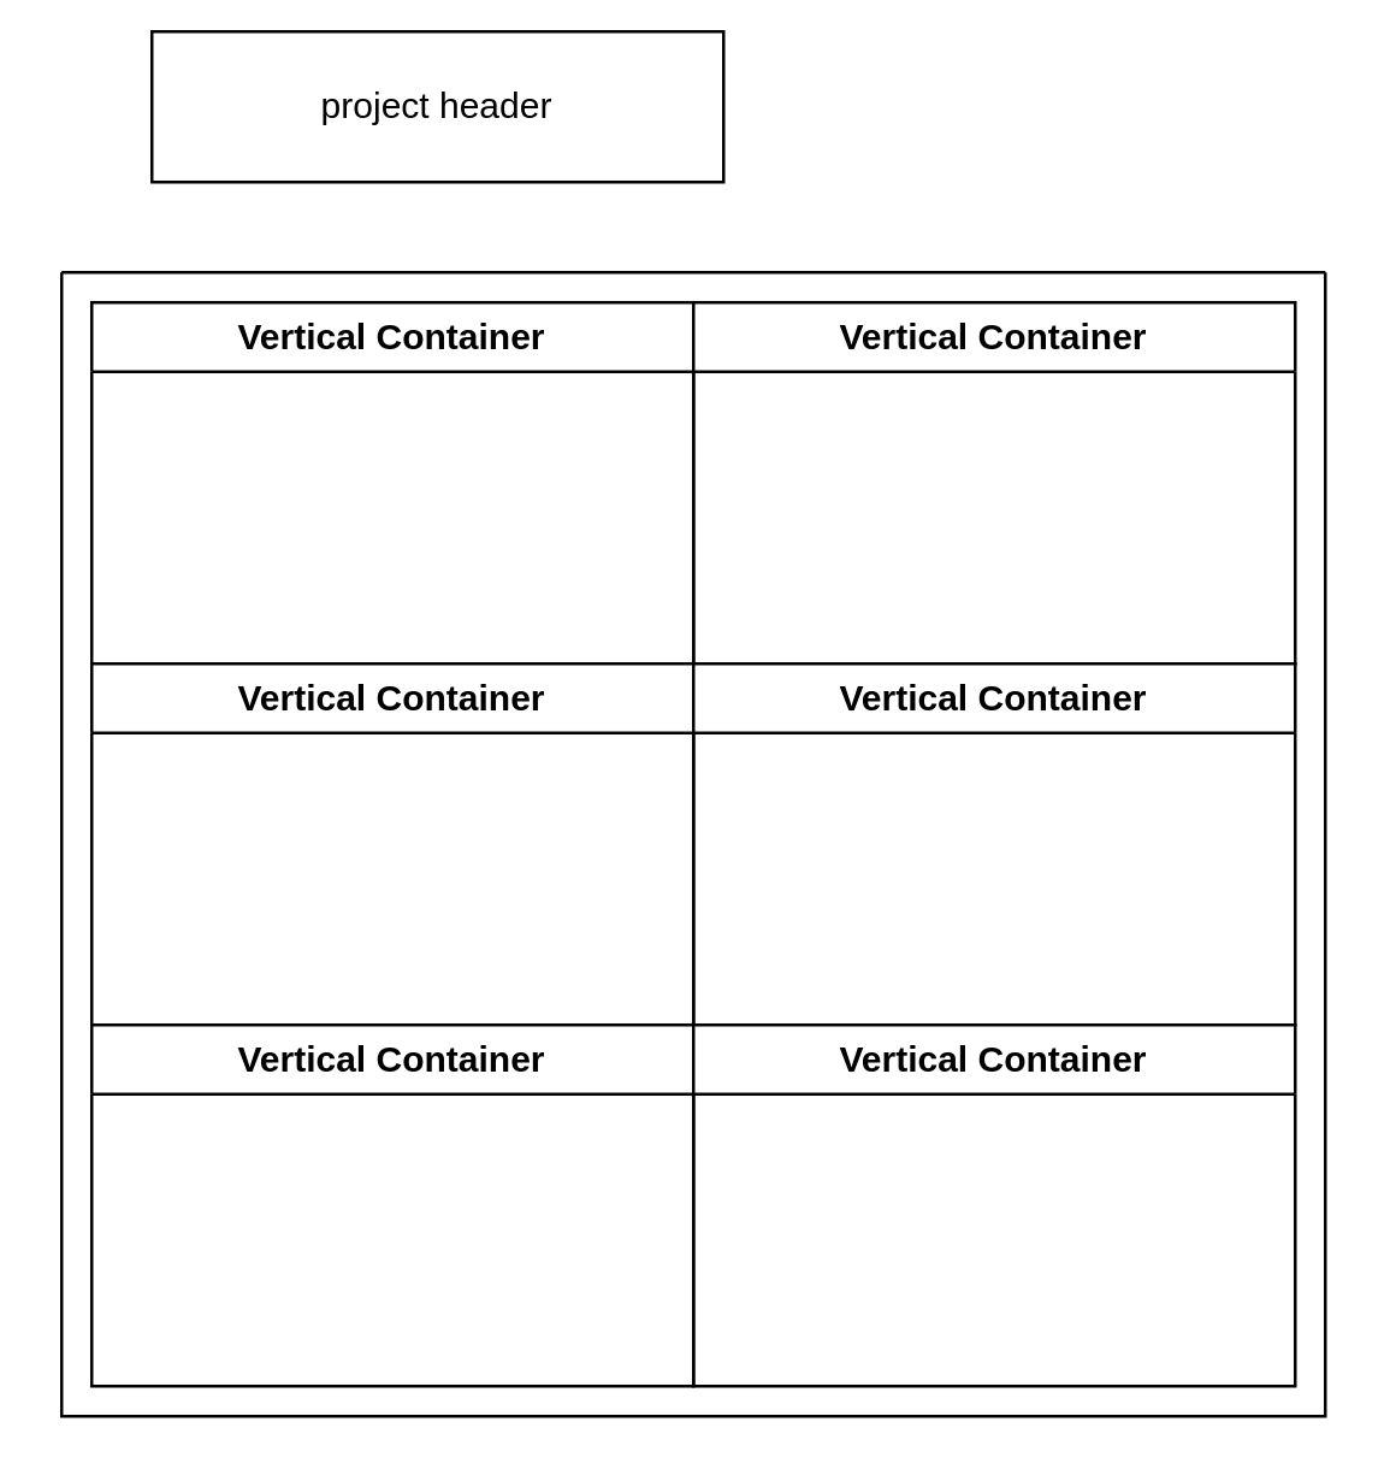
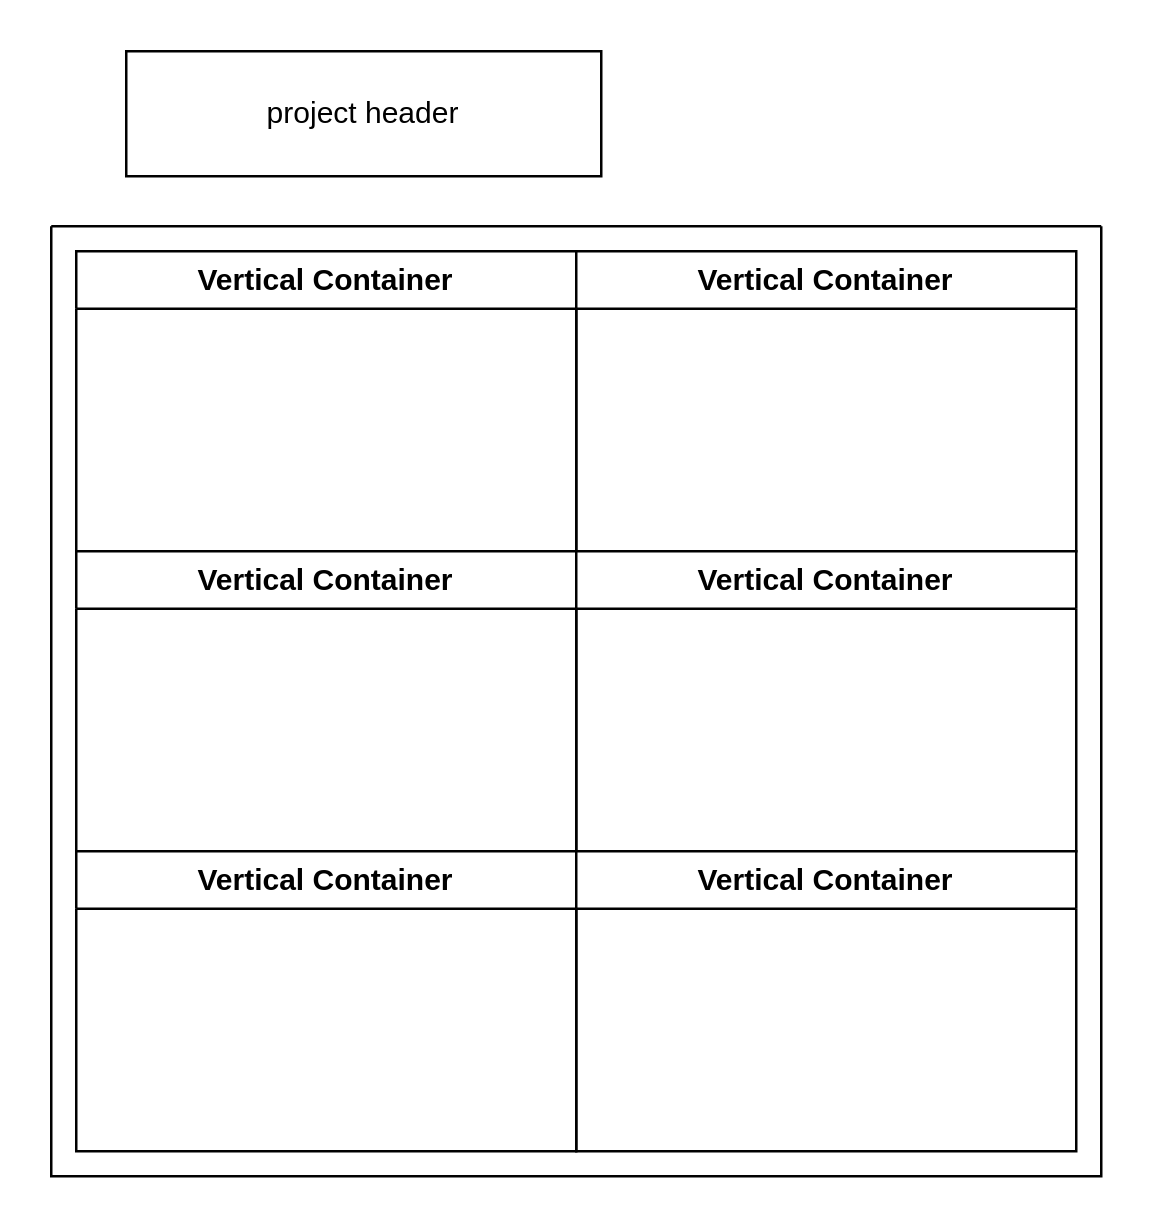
- <mxCell id="9" value="project header" style="rounded=0;whiteSpace=wrap;html=1;" vertex="1" parent="1"><mxGeometry x="50" y="10" width="190" height="50" as="geometry" /></mxCell>
+ <mxCell id="9" value="project header" style="rounded=0;whiteSpace=wrap;html=1;" vertex="1" parent="1"><mxGeometry x="50" y="20" width="190" height="50" as="geometry" /></mxCell>
